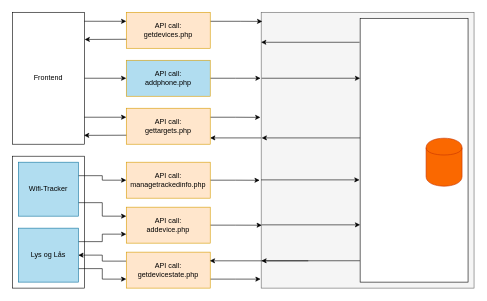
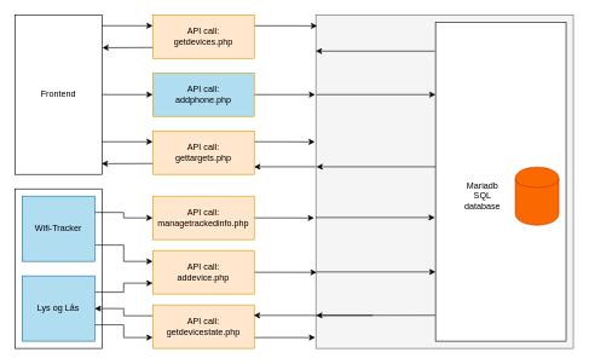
+ <mxCell id="23" value="Mariadb SQL database" style="text;html=1;strokeColor=none;fillColor=none;align=center;verticalAlign=middle;whiteSpace=wrap;rounded=0;" parent="1" vertex="1"><mxGeometry x="644.5" y="260" width="40" height="20" as="geometry" /></mxCell>
